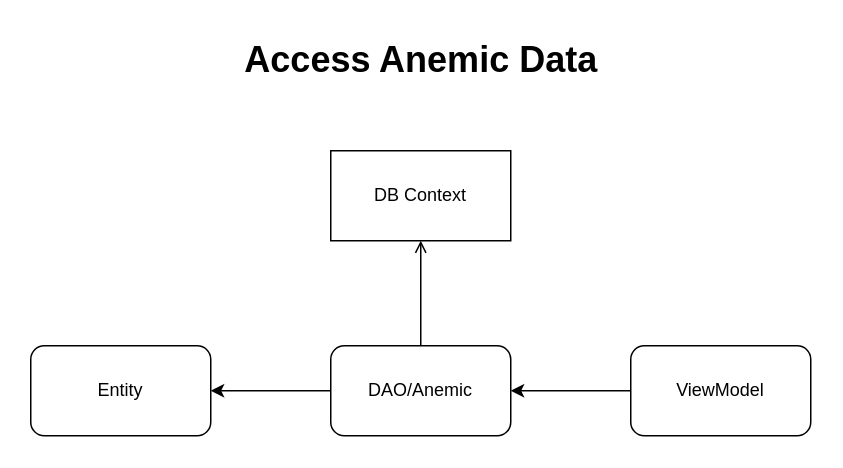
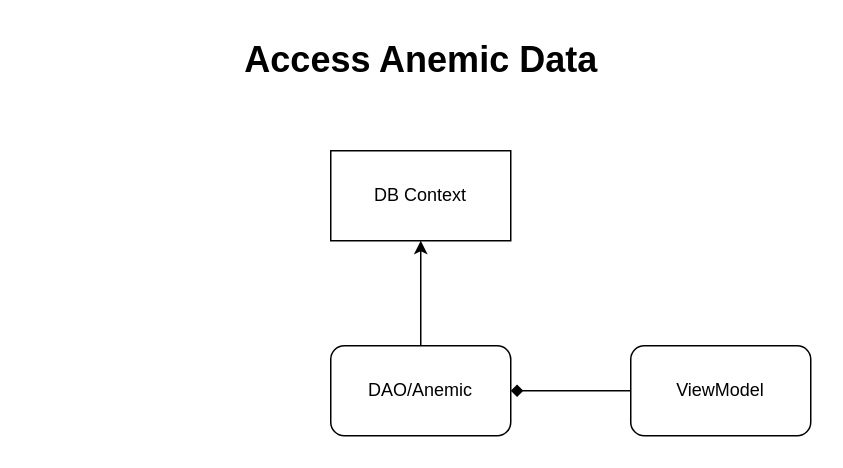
- <mxCell id="8" value="" style="endArrow=open;html=1;exitX=0.5;exitY=0;exitDx=0;exitDy=0;entryX=0.5;entryY=1;entryDx=0;entryDy=0;" edge="1" parent="1" source="2" target="5"><mxGeometry width="50" height="50" relative="1" as="geometry"><mxPoint x="230" y="270" as="sourcePoint" /><mxPoint x="150" y="270" as="targetPoint" /></mxGeometry></mxCell>
+ <mxCell id="8" value="" style="endArrow=classic;html=1;exitX=0.5;exitY=0;exitDx=0;exitDy=0;entryX=0.5;entryY=1;entryDx=0;entryDy=0;" edge="1" parent="1" source="2" target="5"><mxGeometry width="50" height="50" relative="1" as="geometry"><mxPoint x="230" y="270" as="sourcePoint" /><mxPoint x="150" y="270" as="targetPoint" /></mxGeometry></mxCell>
- <mxCell id="4" value="Entity" style="rounded=1;whiteSpace=wrap;html=1;" parent="1" vertex="1"><mxGeometry x="20" y="230" width="120" height="60" as="geometry" /></mxCell>
- <mxCell id="7" value="" style="endArrow=classic;html=1;exitX=0;exitY=0.5;exitDx=0;exitDy=0;entryX=1;entryY=0.5;entryDx=0;entryDy=0;" edge="1" parent="1" source="2" target="4"><mxGeometry width="50" height="50" relative="1" as="geometry"><mxPoint x="100" y="200" as="sourcePoint" /><mxPoint x="150" y="150" as="targetPoint" /></mxGeometry></mxCell>
- <mxCell id="9" value="" style="endArrow=classic;html=1;exitX=0;exitY=0.5;exitDx=0;exitDy=0;entryX=1;entryY=0.5;entryDx=0;entryDy=0;" edge="1" parent="1" source="3" target="2"><mxGeometry width="50" height="50" relative="1" as="geometry"><mxPoint x="240" y="280" as="sourcePoint" /><mxPoint x="160" y="280" as="targetPoint" /></mxGeometry></mxCell>
+ <mxCell id="9" value="" style="endArrow=diamond;html=1;exitX=0;exitY=0.5;exitDx=0;exitDy=0;entryX=1;entryY=0.5;entryDx=0;entryDy=0;" edge="1" parent="1" source="3" target="2"><mxGeometry width="50" height="50" relative="1" as="geometry"><mxPoint x="240" y="280" as="sourcePoint" /><mxPoint x="160" y="280" as="targetPoint" /></mxGeometry></mxCell>
